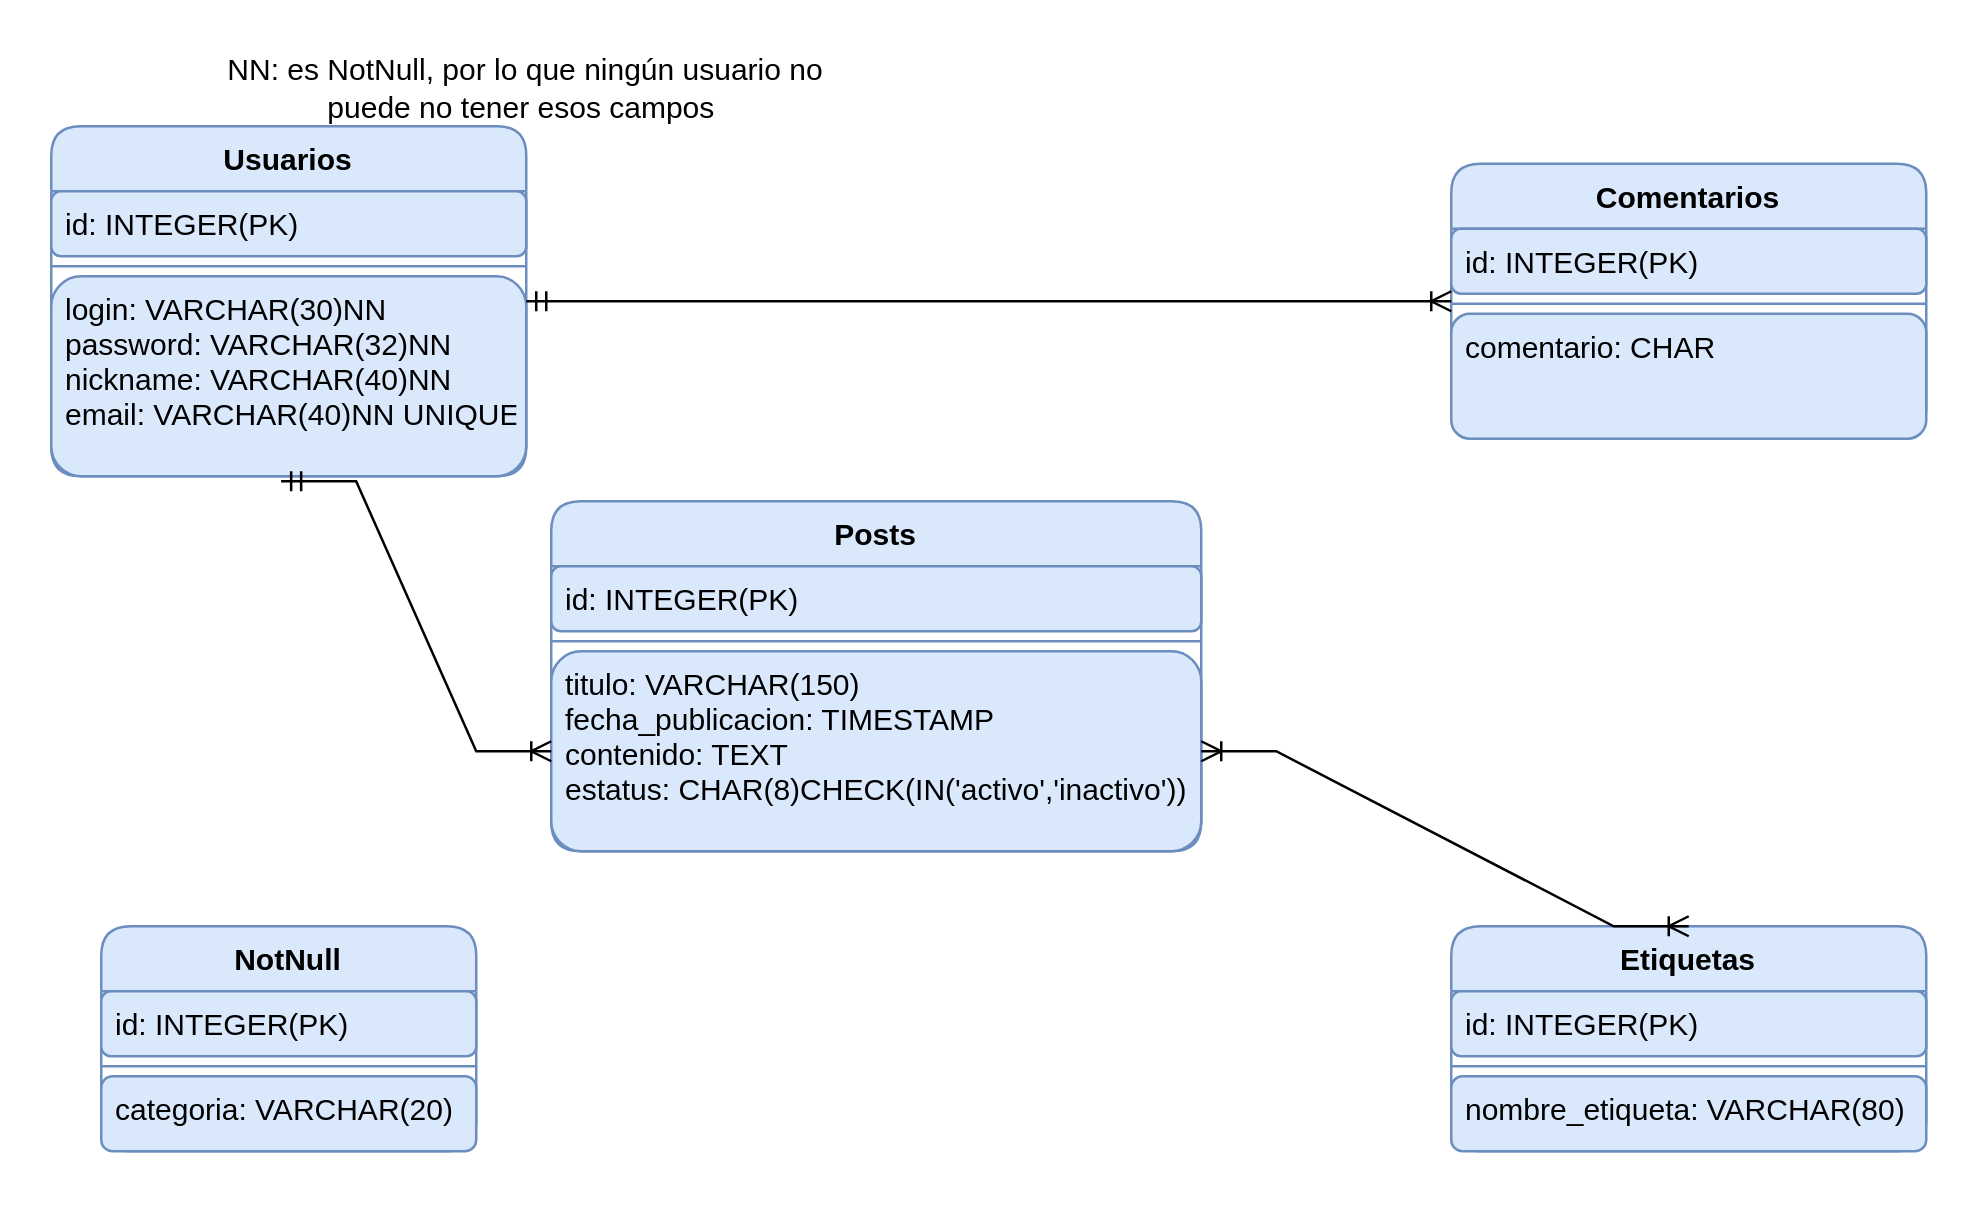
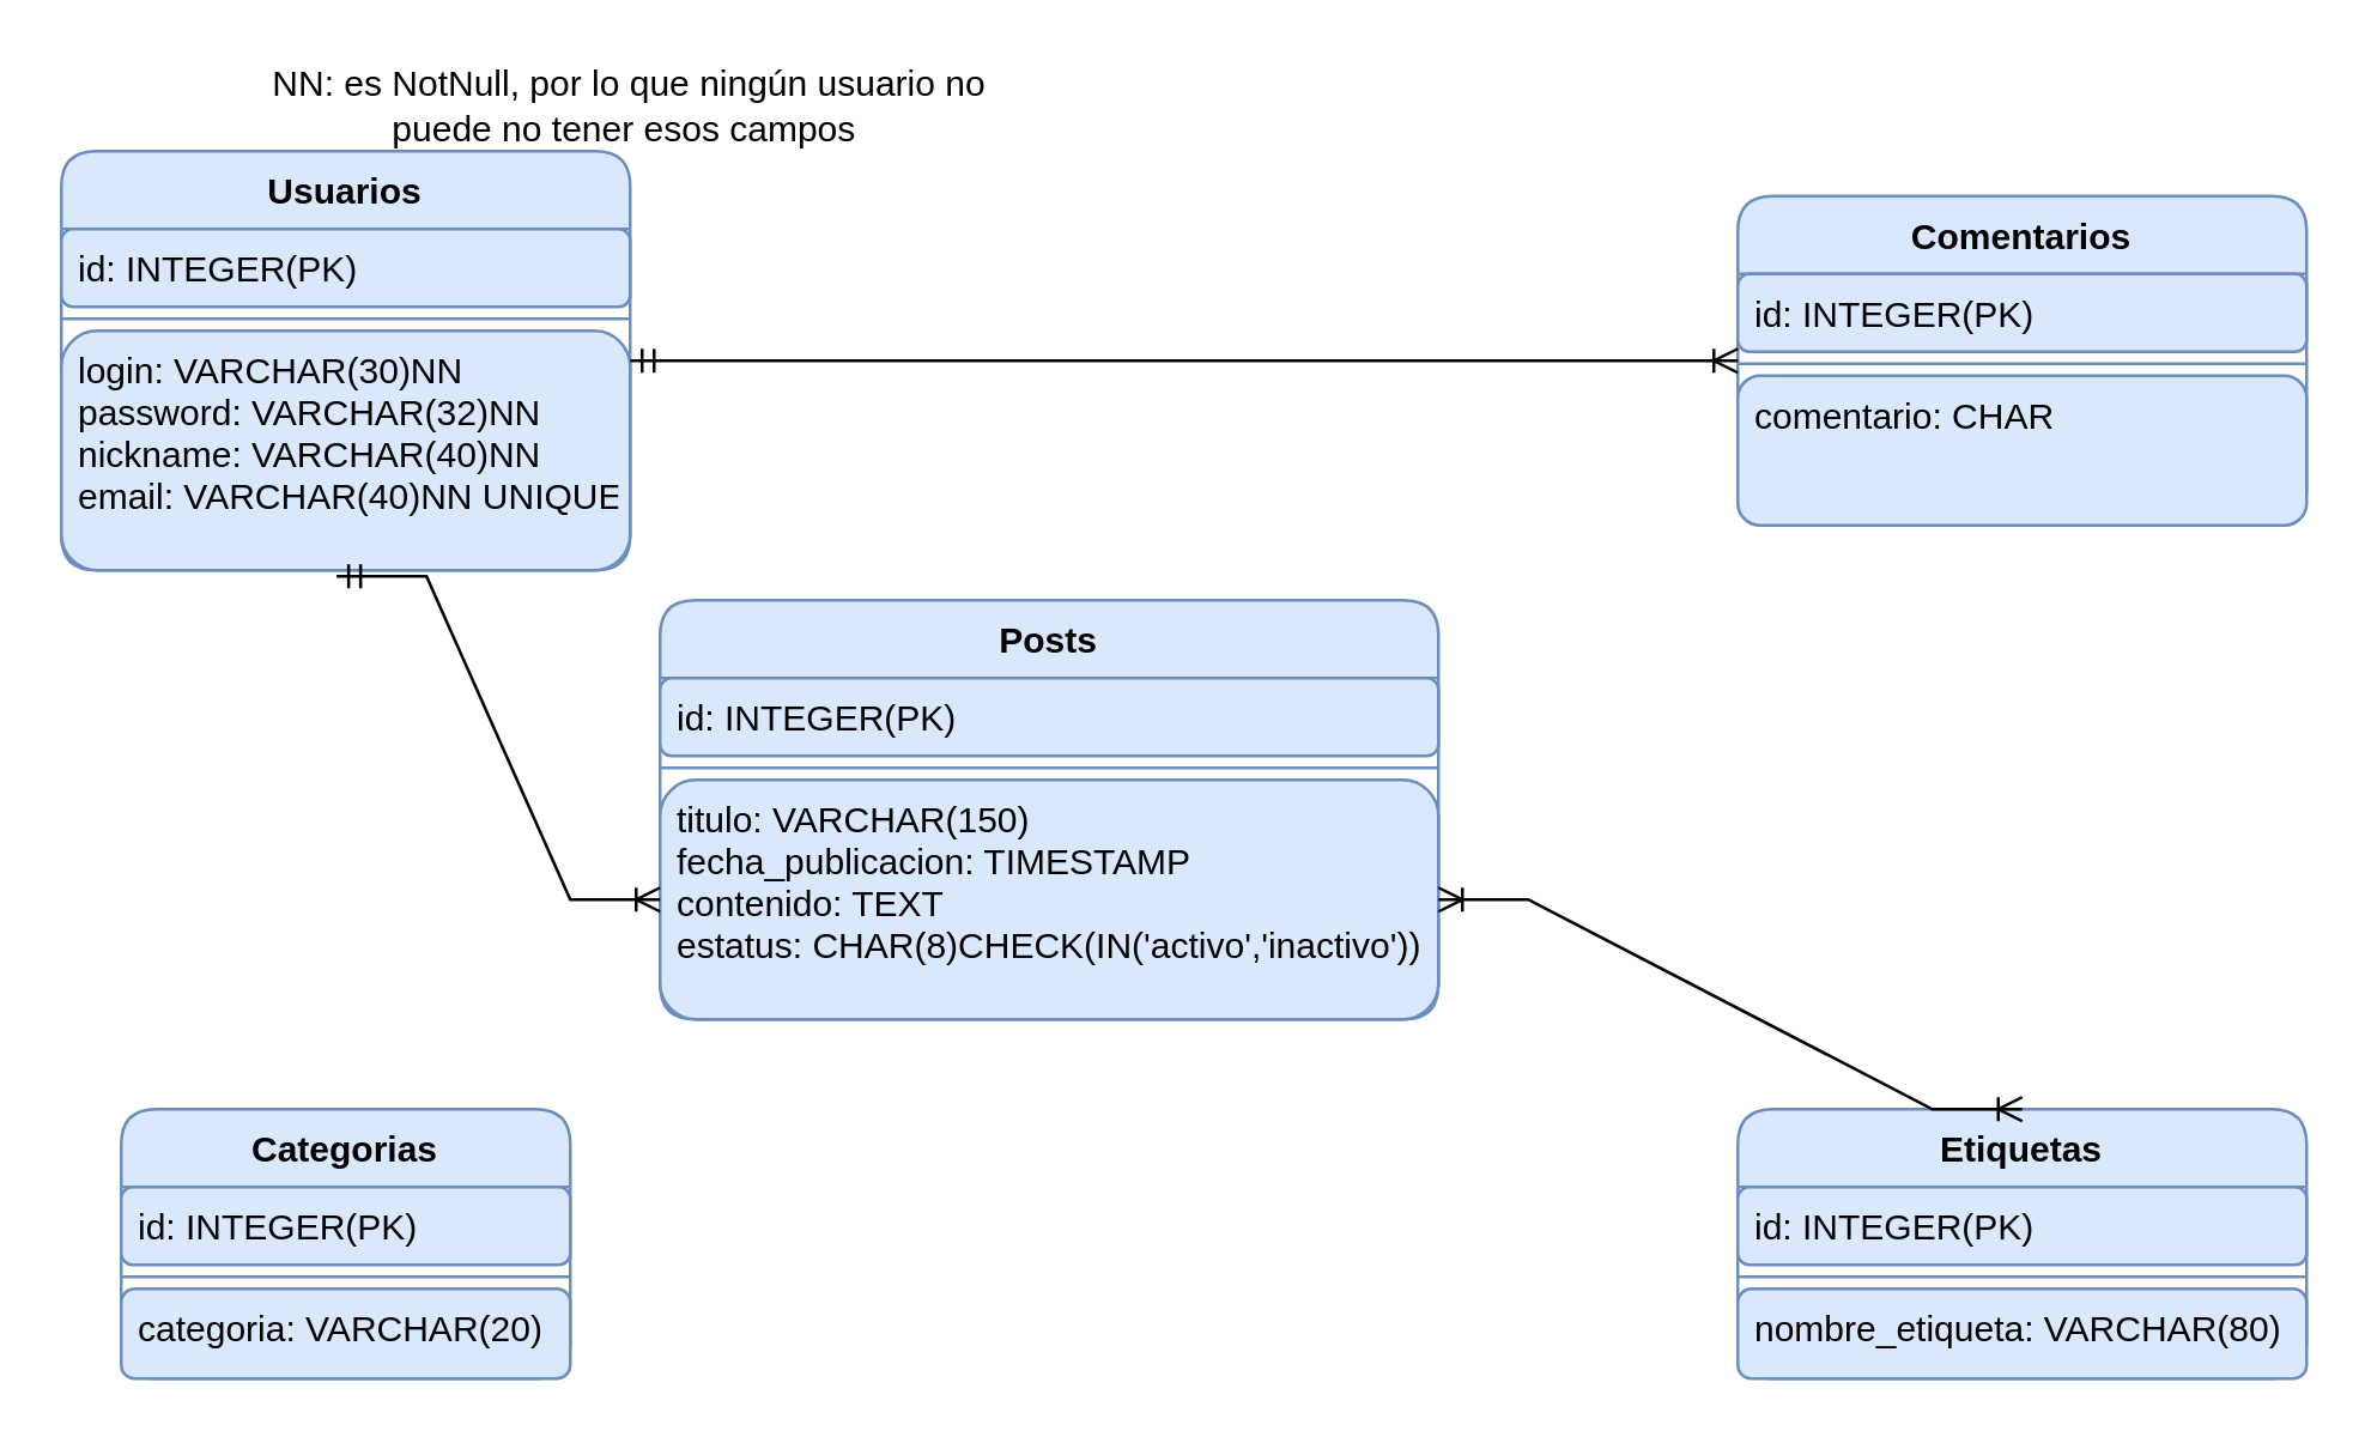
- <mxCell id="15" value="NotNull" style="swimlane;fontStyle=1;align=center;verticalAlign=top;childLayout=stackLayout;horizontal=1;startSize=26;horizontalStack=0;resizeParent=1;resizeParentMax=0;resizeLast=0;collapsible=1;marginBottom=0;fillColor=#dae8fc;strokeColor=#6c8ebf;rounded=1;" vertex="1" parent="1"><mxGeometry x="40" y="370" width="150" height="90" as="geometry" /></mxCell>
+ <mxCell id="15" value="Categorias" style="swimlane;fontStyle=1;align=center;verticalAlign=top;childLayout=stackLayout;horizontal=1;startSize=26;horizontalStack=0;resizeParent=1;resizeParentMax=0;resizeLast=0;collapsible=1;marginBottom=0;fillColor=#dae8fc;strokeColor=#6c8ebf;rounded=1;" vertex="1" parent="1"><mxGeometry x="40" y="370" width="150" height="90" as="geometry" /></mxCell>
